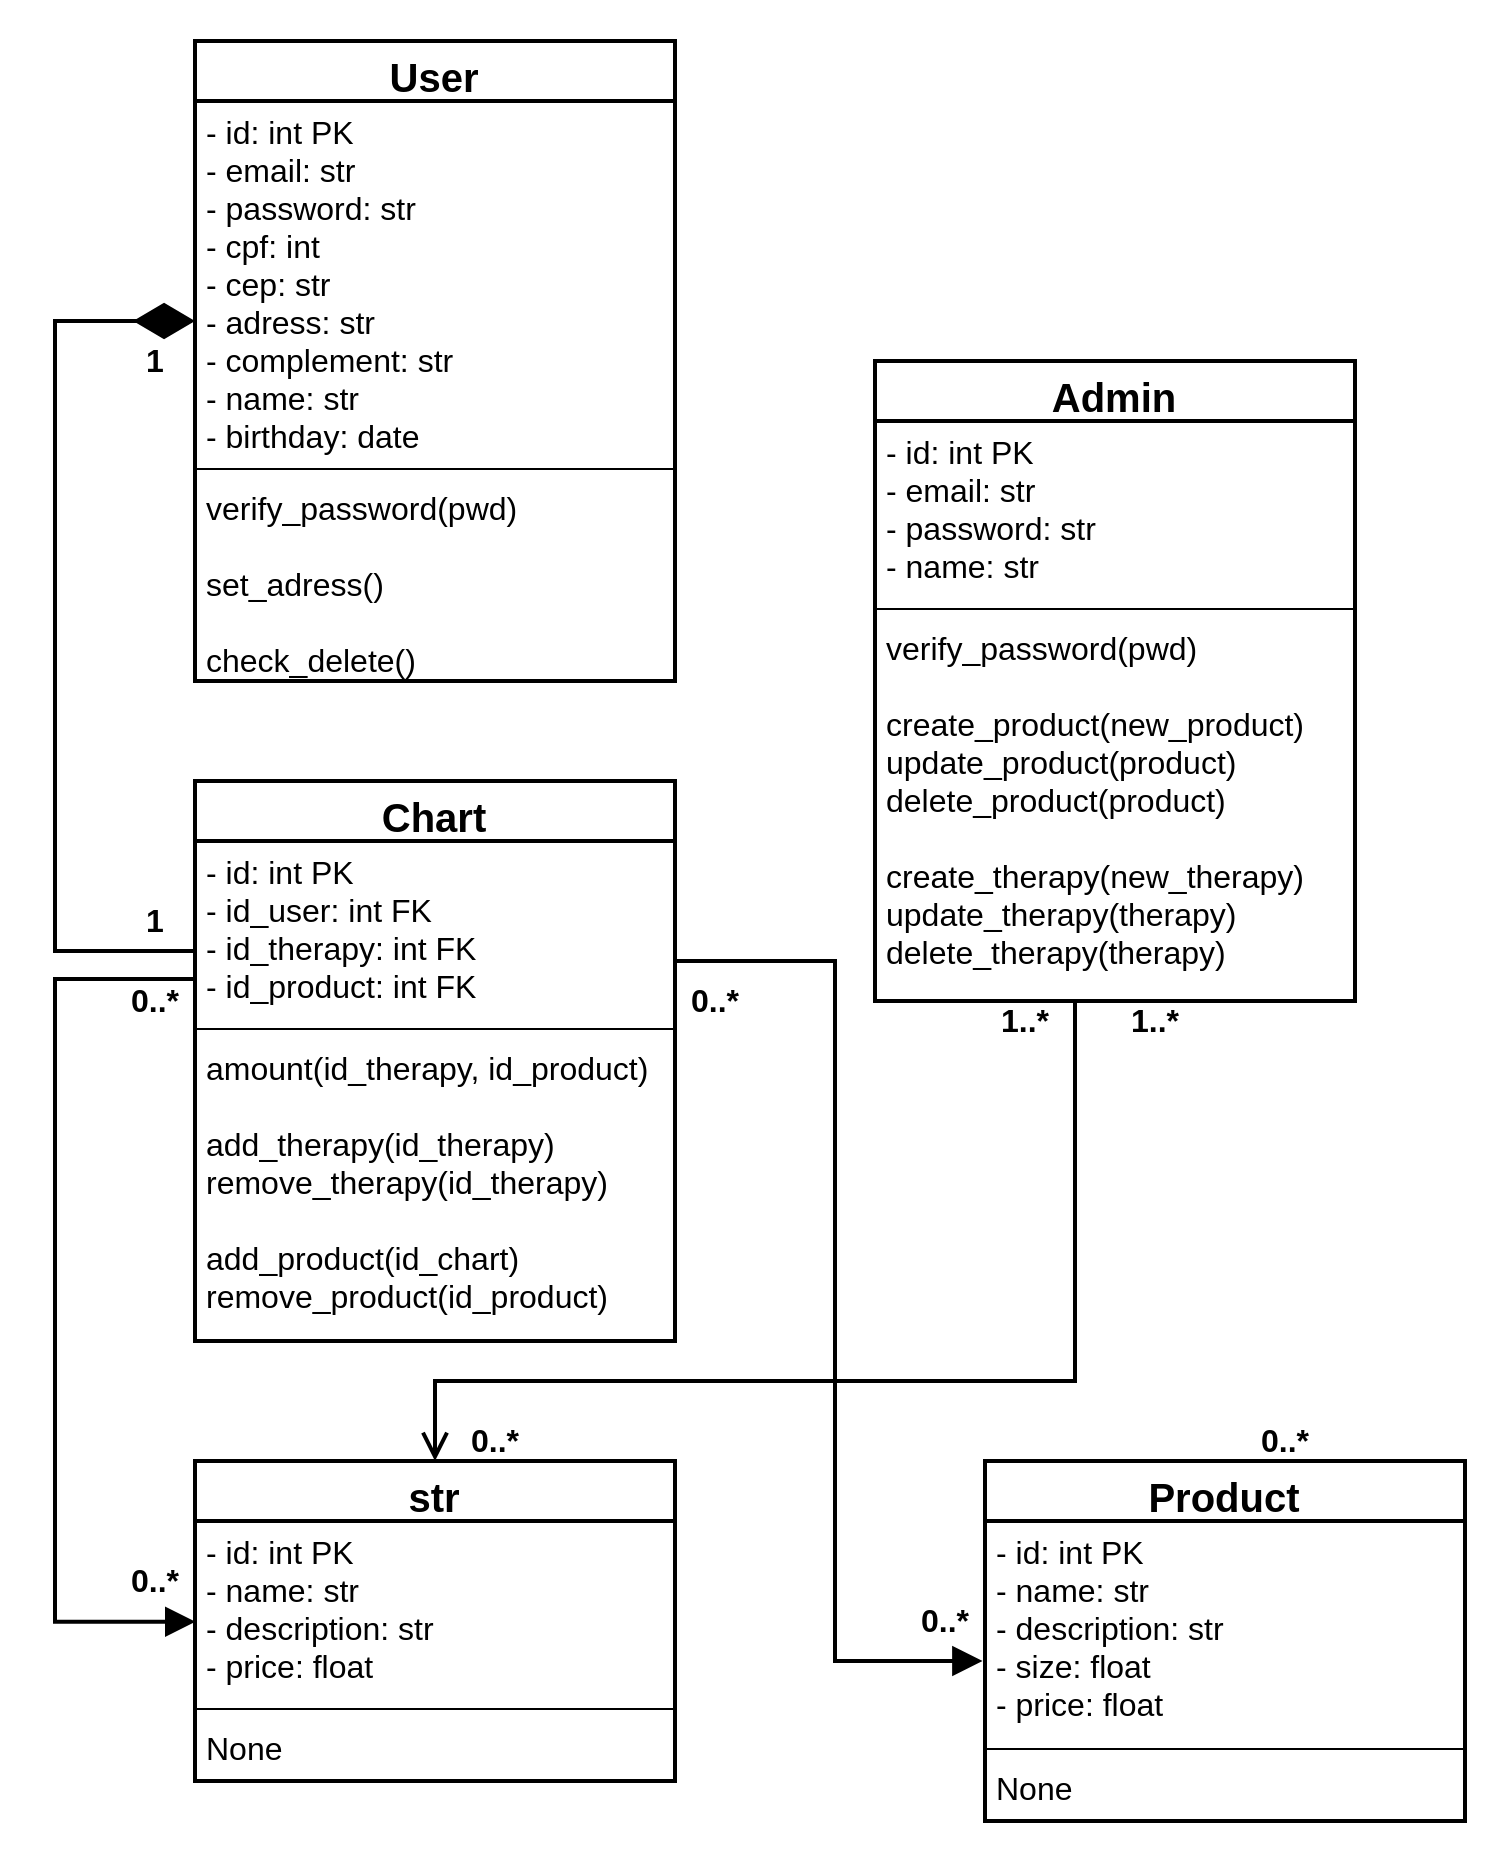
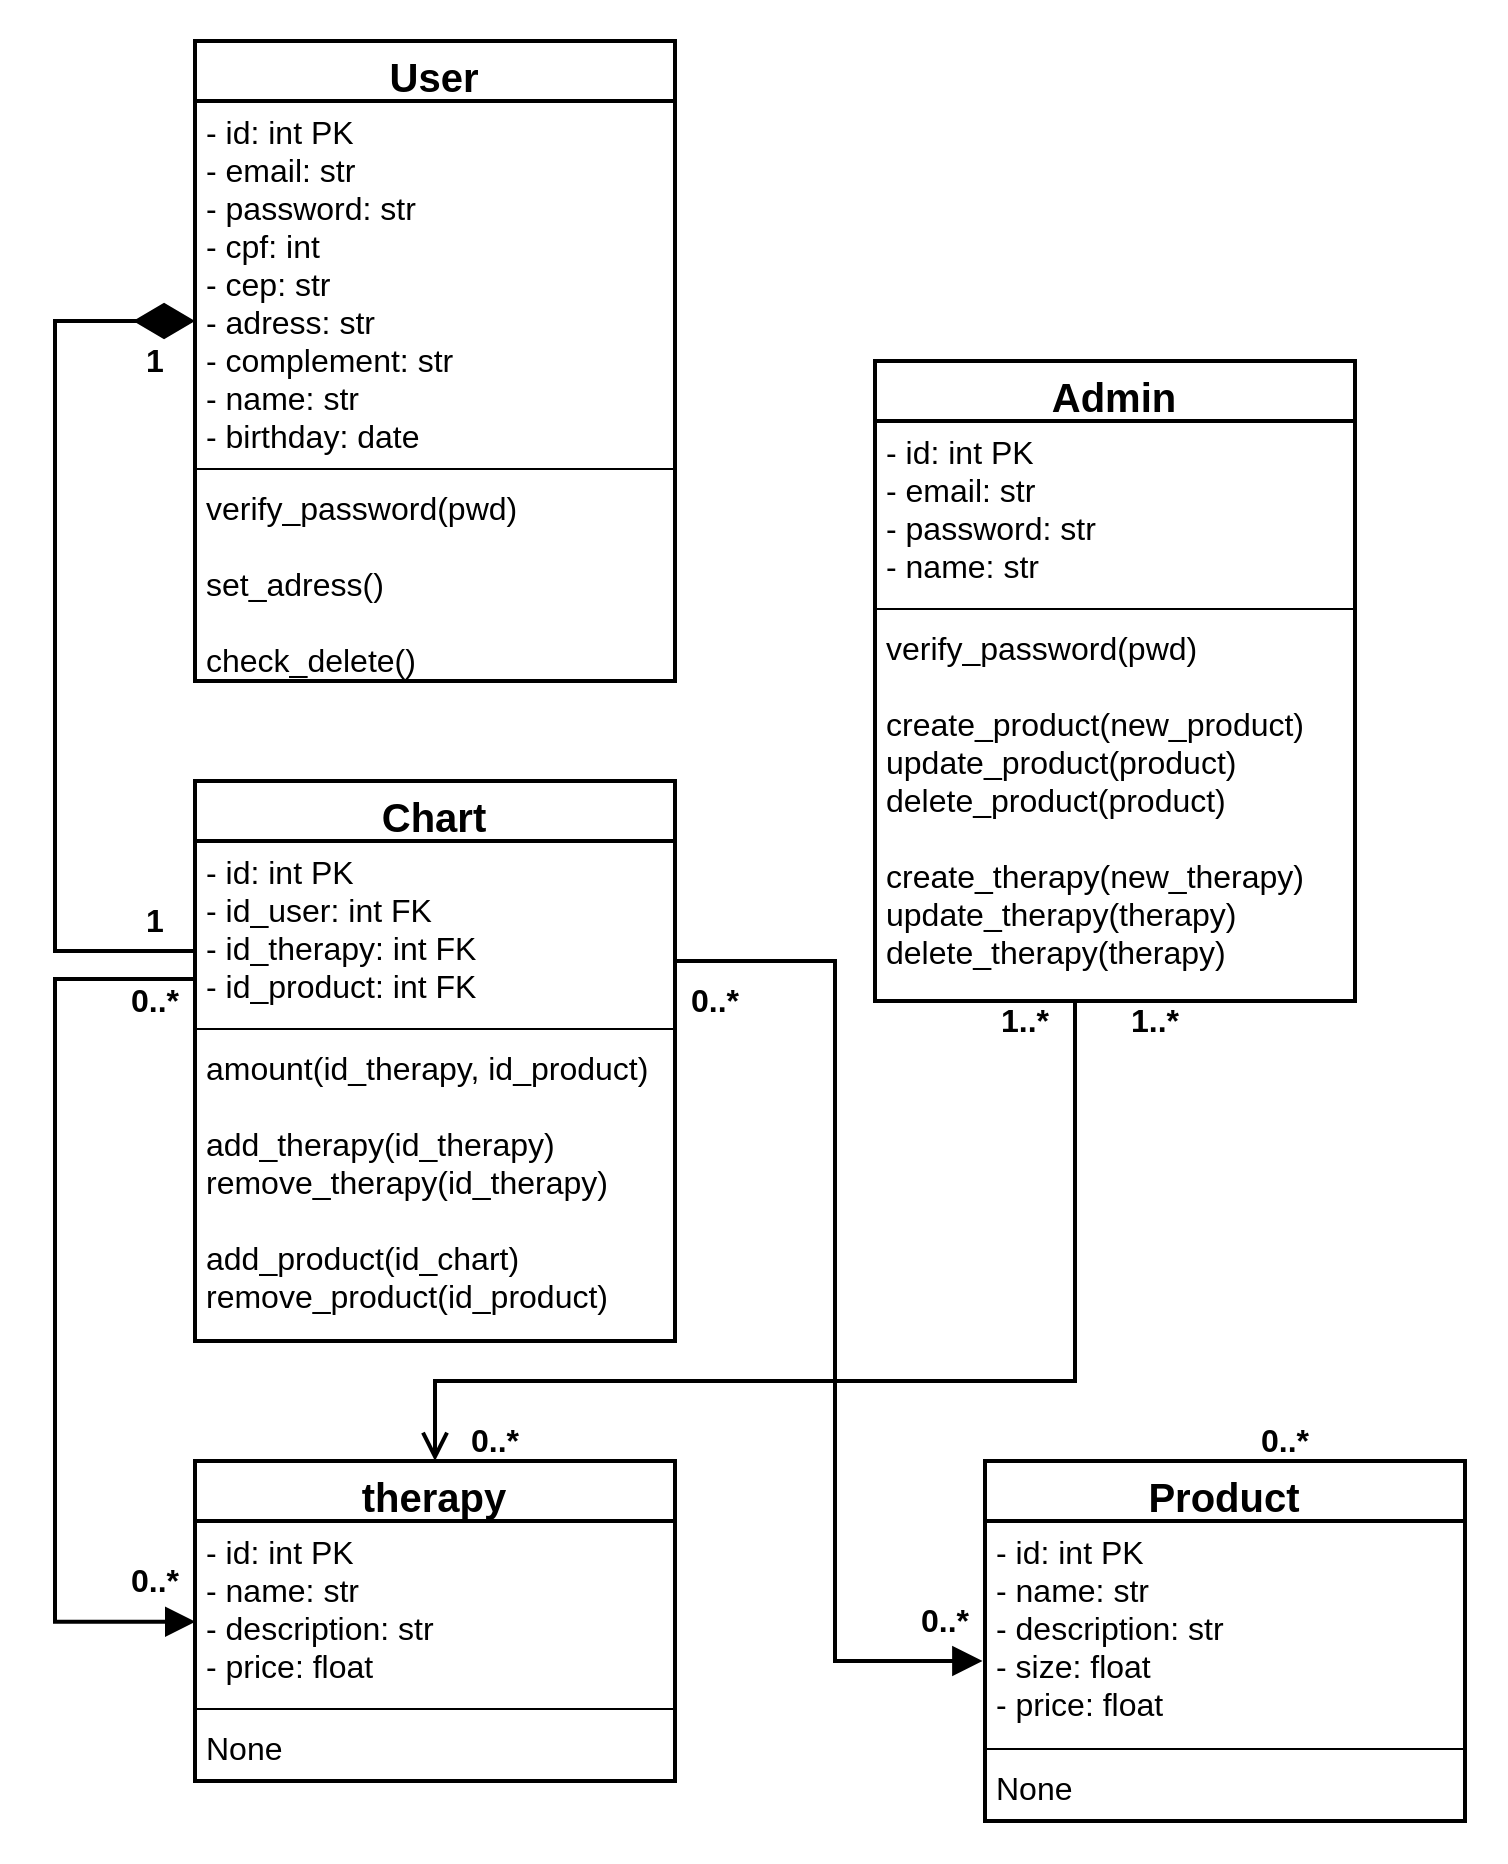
- <mxCell id="15" value="str" style="swimlane;fontStyle=1;align=center;verticalAlign=top;childLayout=stackLayout;horizontal=1;startSize=30;horizontalStack=0;resizeParent=1;resizeParentMax=0;resizeLast=0;collapsible=1;marginBottom=0;strokeWidth=2;fontSize=20;" parent="1" vertex="1"><mxGeometry x="90" y="730" width="240" height="160" as="geometry" /></mxCell>
+ <mxCell id="15" value="therapy" style="swimlane;fontStyle=1;align=center;verticalAlign=top;childLayout=stackLayout;horizontal=1;startSize=30;horizontalStack=0;resizeParent=1;resizeParentMax=0;resizeLast=0;collapsible=1;marginBottom=0;strokeWidth=2;fontSize=20;" parent="1" vertex="1"><mxGeometry x="90" y="730" width="240" height="160" as="geometry" /></mxCell>
